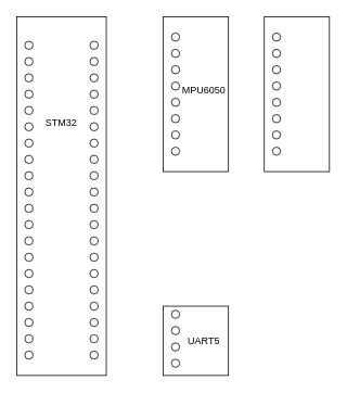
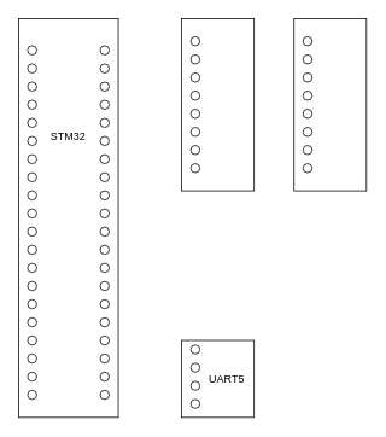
- <mxCell id="59" value="MPU6050" style="text;html=1;strokeColor=none;fillColor=none;align=center;verticalAlign=middle;whiteSpace=wrap;rounded=0;" vertex="1" parent="1"><mxGeometry x="220" y="100" width="60" height="20" as="geometry" /></mxCell>
